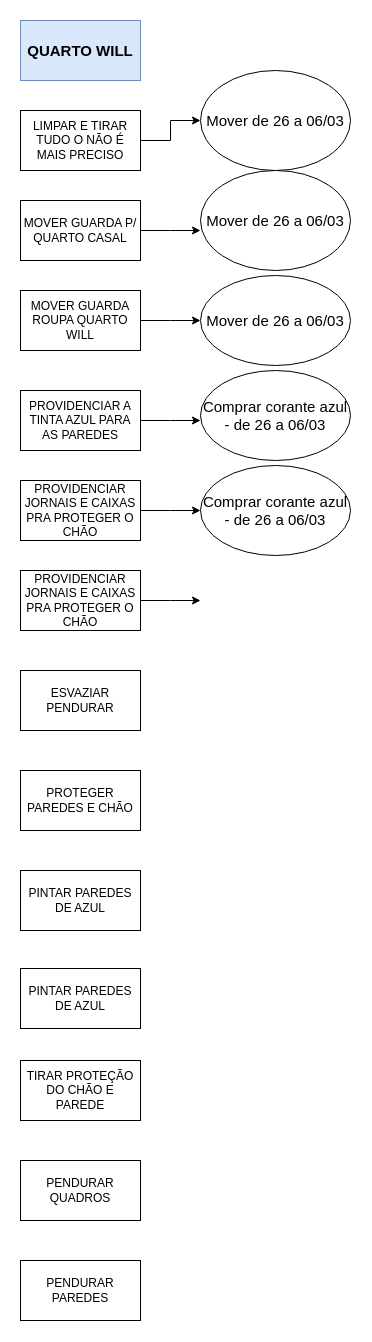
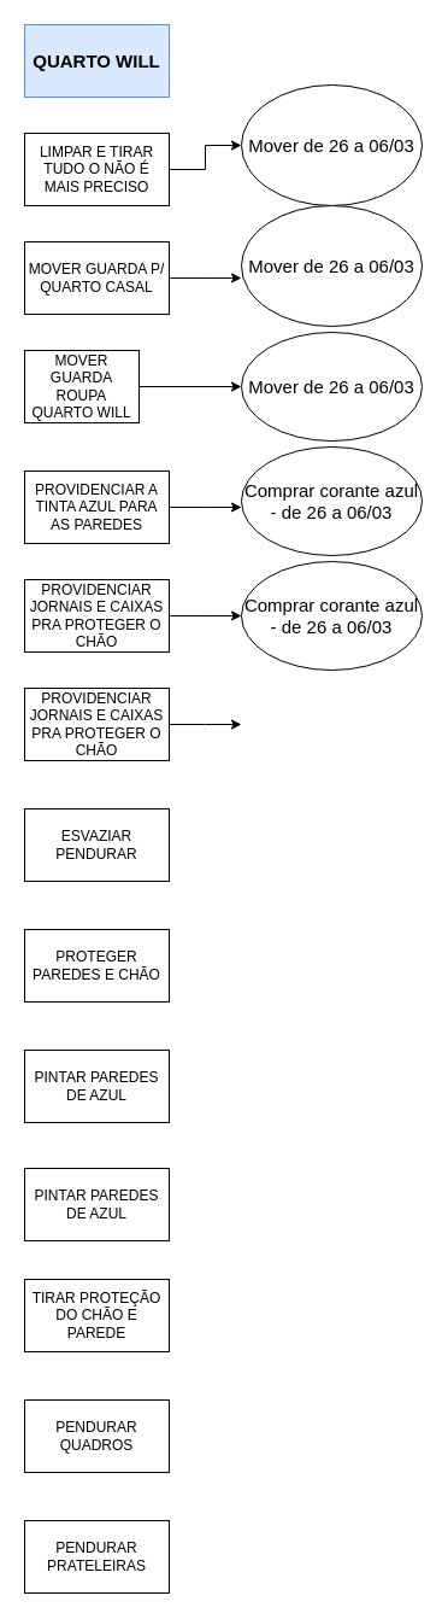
- <mxCell id="8" value="MOVER GUARDA ROUPA QUARTO WILL" style="rounded=0;whiteSpace=wrap;html=1;" vertex="1" parent="1"><mxGeometry x="20" y="290" width="120" height="60" as="geometry" /></mxCell>
+ <mxCell id="8" value="MOVER GUARDA ROUPA QUARTO WILL" style="rounded=0;whiteSpace=wrap;html=1;" vertex="1" parent="1"><mxGeometry x="20" y="290" width="95" height="60" as="geometry" /></mxCell>
- <mxCell id="21" value="PENDURAR PAREDES" style="rounded=0;whiteSpace=wrap;html=1;" vertex="1" parent="1"><mxGeometry x="20" y="1260" width="120" height="60" as="geometry" /></mxCell>
+ <mxCell id="21" value="PENDURAR PRATELEIRAS" style="rounded=0;whiteSpace=wrap;html=1;" vertex="1" parent="1"><mxGeometry x="20" y="1260" width="120" height="60" as="geometry" /></mxCell>
